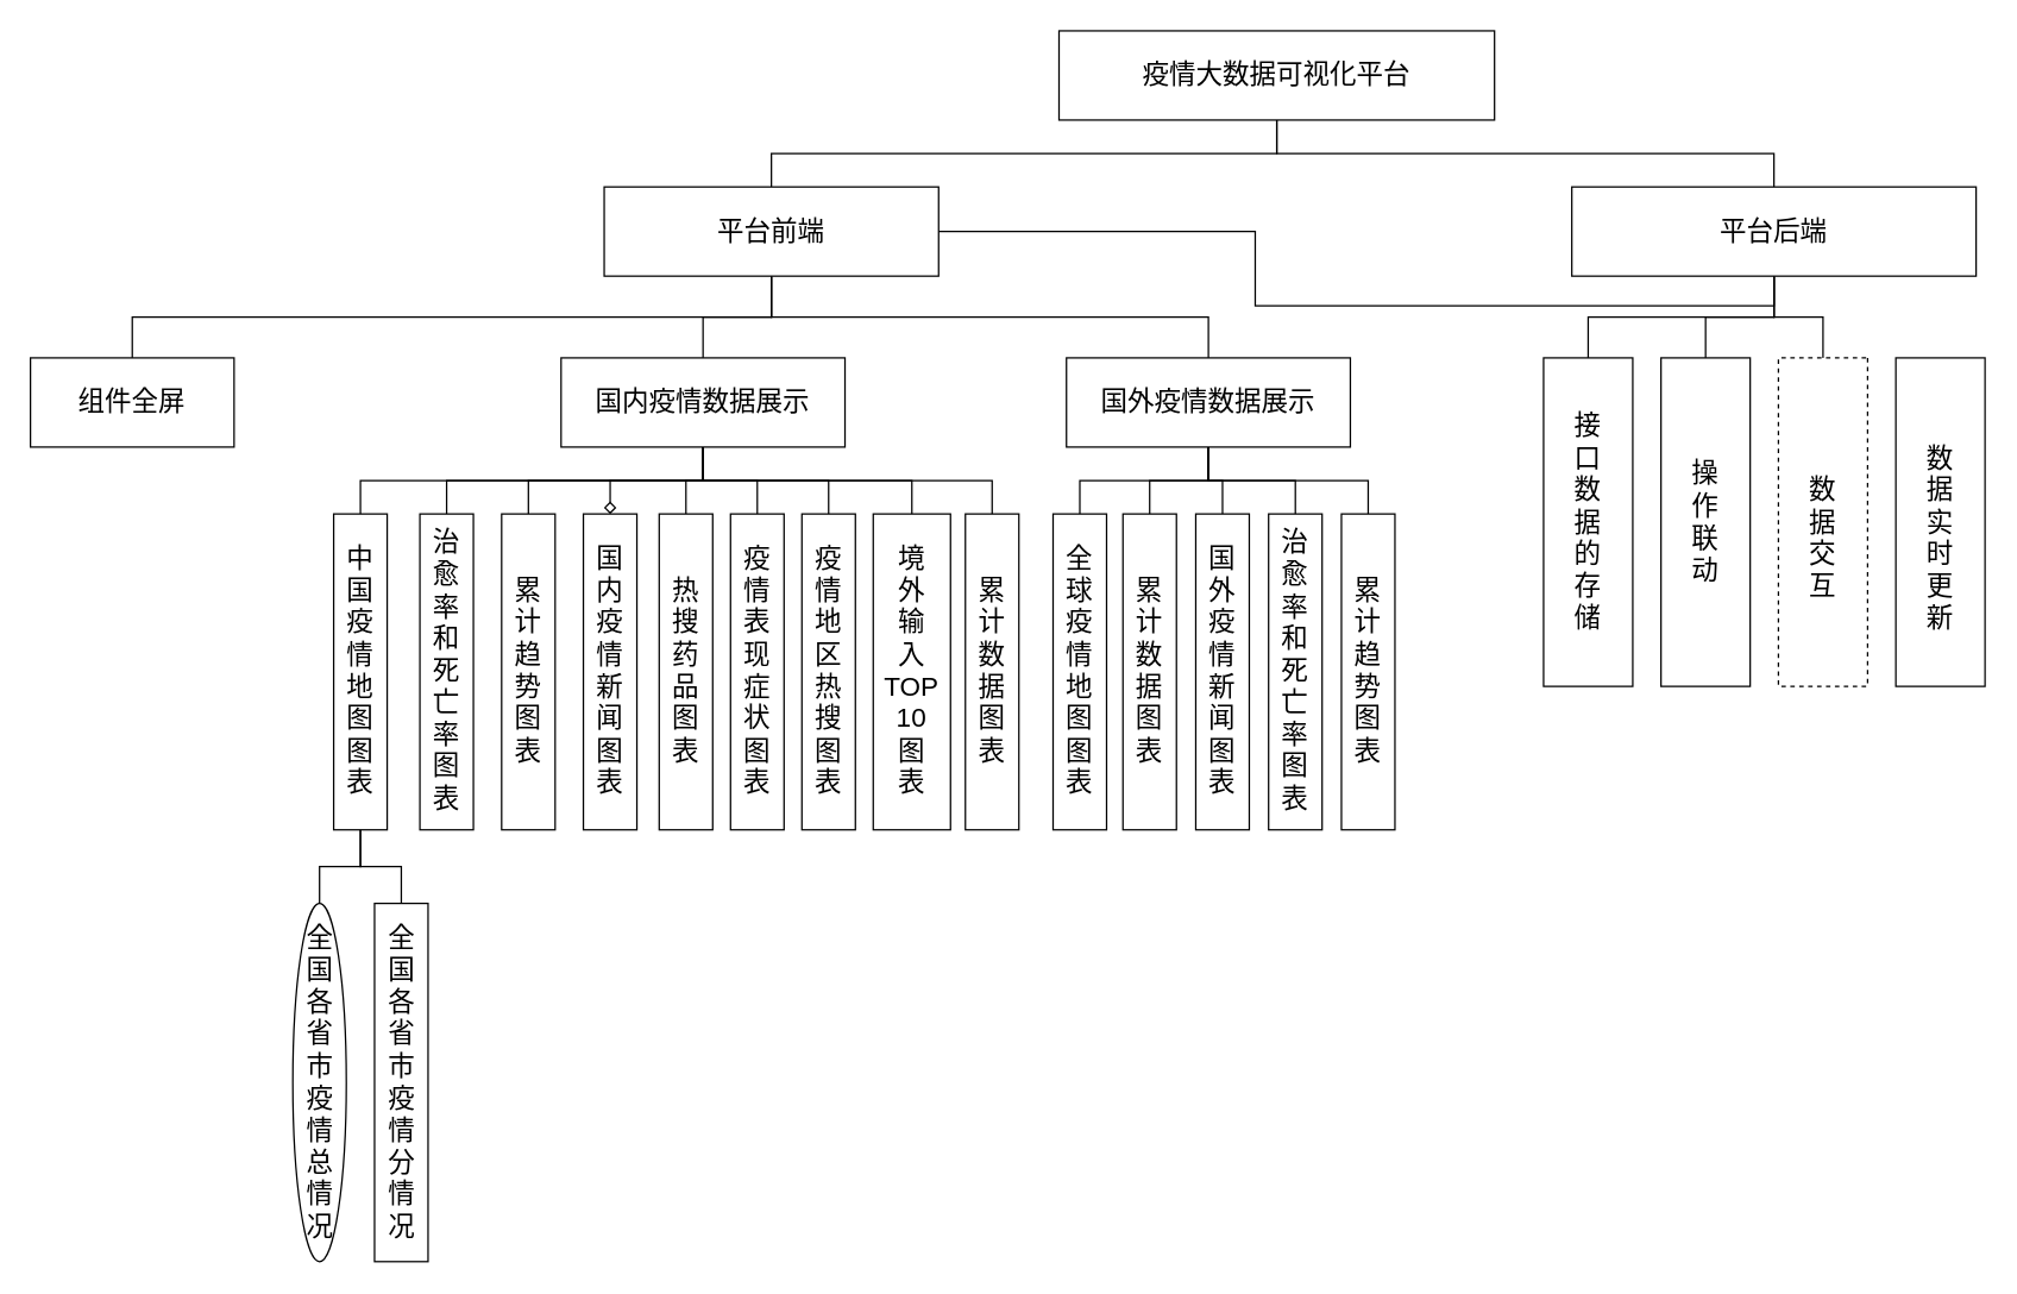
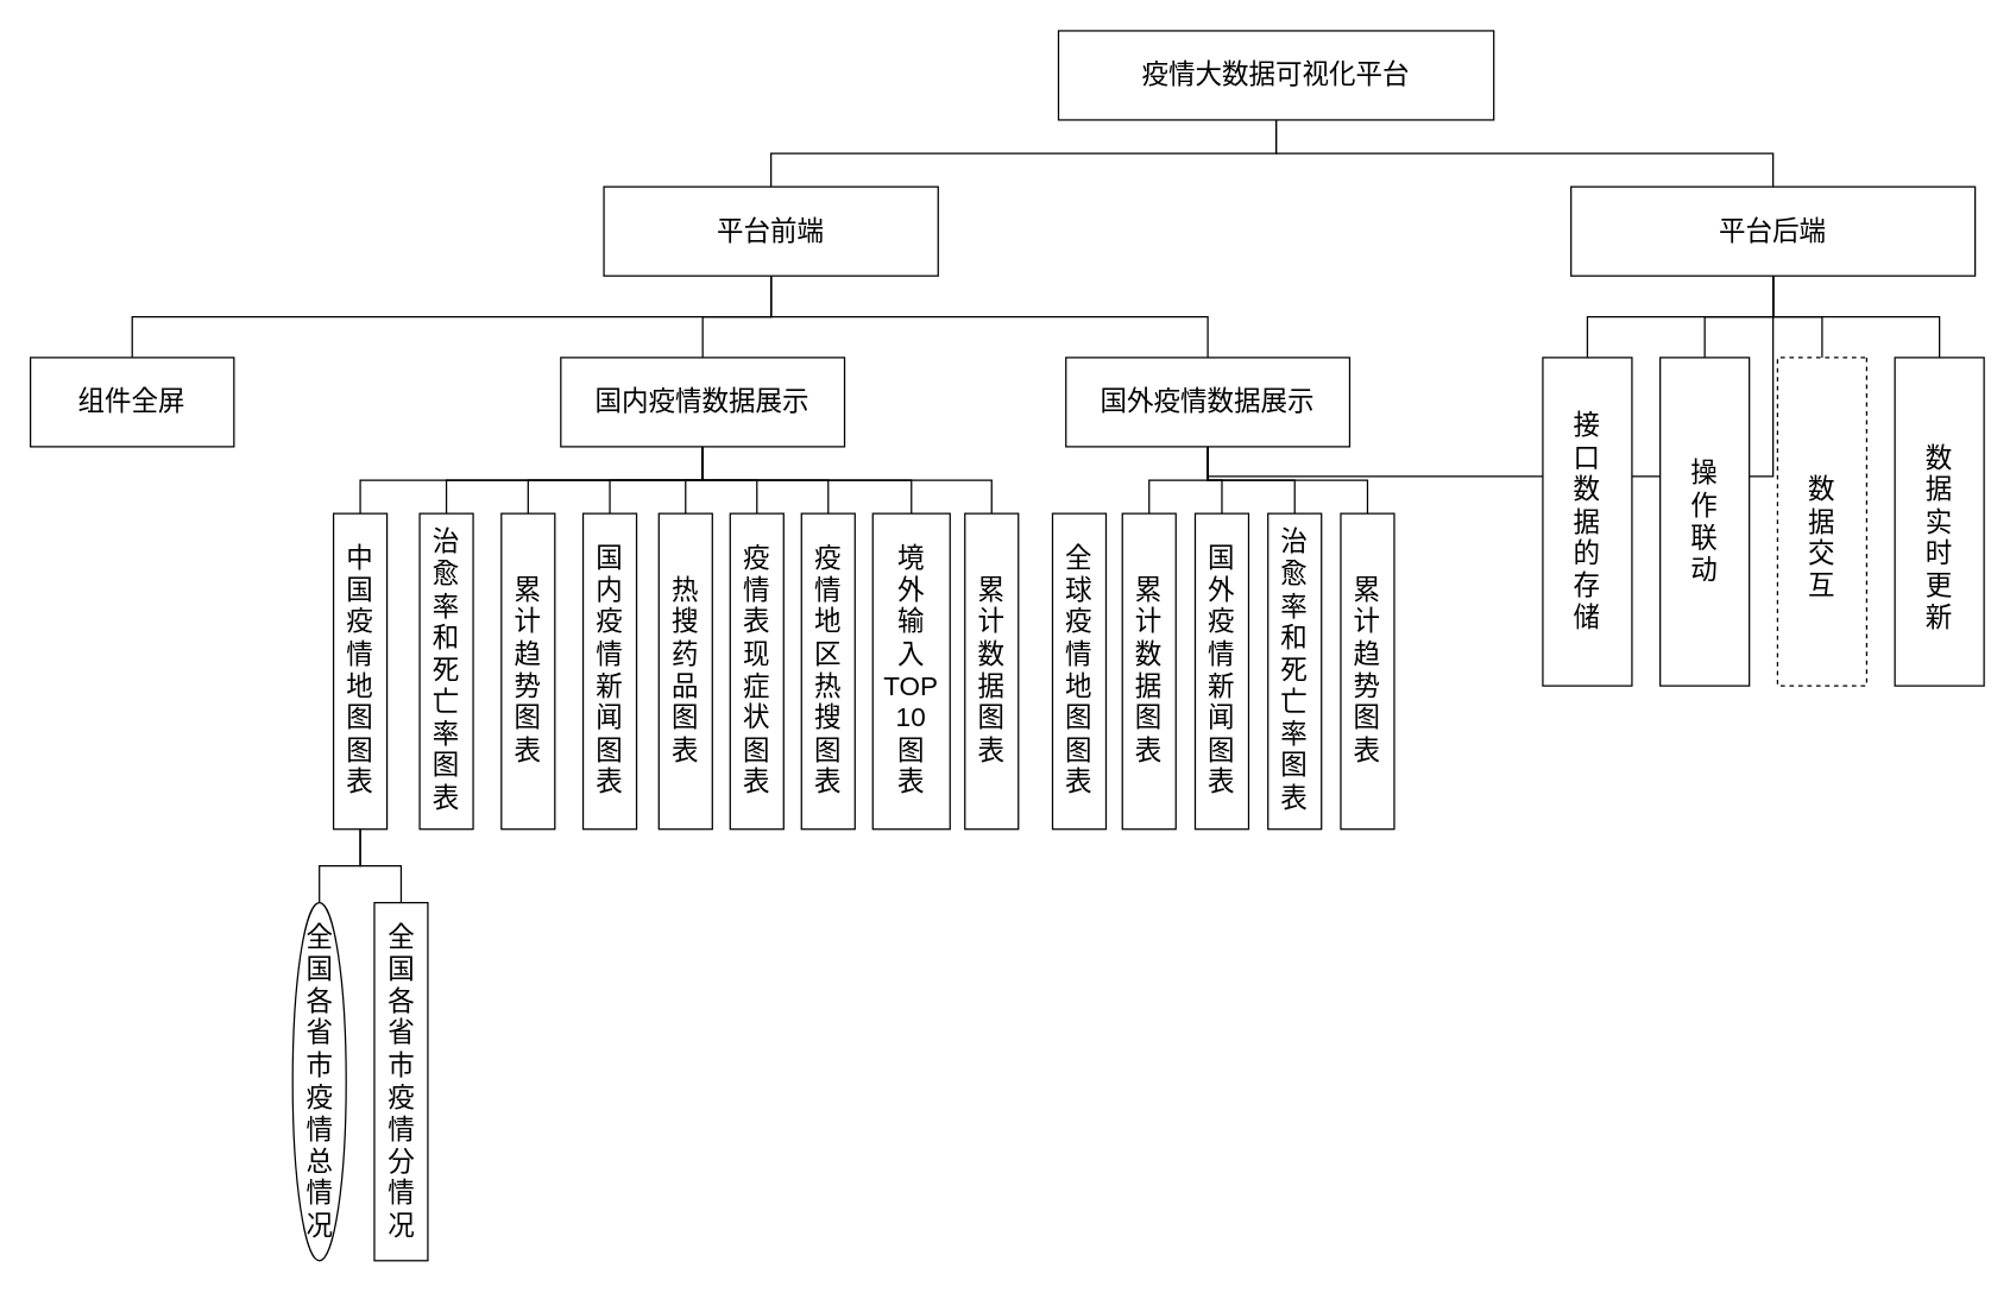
- <mxCell id="12" style="edgeStyle=orthogonalEdgeStyle;rounded=0;orthogonalLoop=1;jettySize=auto;html=1;exitX=0.5;exitY=1;exitDx=0;exitDy=0;endArrow=none;endFill=0;" edge="1" parent="1" source="13" target="8"><mxGeometry relative="1" as="geometry" /></mxCell>
+ <mxCell id="12" style="edgeStyle=orthogonalEdgeStyle;rounded=0;orthogonalLoop=1;jettySize=auto;html=1;exitX=0.5;exitY=1;exitDx=0;exitDy=0;entryX=0;entryY=0.5;entryDx=0;entryDy=0;endArrow=none;endFill=0;" edge="1" parent="1" source="13" target="52"><mxGeometry relative="1" as="geometry" /></mxCell>
- <mxCell id="24" style="edgeStyle=orthogonalEdgeStyle;rounded=0;orthogonalLoop=1;jettySize=auto;html=1;exitX=0.5;exitY=1;exitDx=0;exitDy=0;entryX=0;entryY=0.5;entryDx=0;entryDy=0;endArrow=none;endFill=0;" edge="1" parent="1" source="29" target="42"><mxGeometry relative="1" as="geometry" /></mxCell>
+ <mxCell id="24" style="edgeStyle=orthogonalEdgeStyle;rounded=0;orthogonalLoop=1;jettySize=auto;html=1;exitX=0.5;exitY=1;exitDx=0;exitDy=0;endArrow=none;endFill=0;" edge="1" parent="1" source="29" target="13"><mxGeometry relative="1" as="geometry" /></mxCell>
- <mxCell id="17" style="edgeStyle=orthogonalEdgeStyle;rounded=0;orthogonalLoop=1;jettySize=auto;html=1;exitX=0.5;exitY=1;exitDx=0;exitDy=0;entryX=0;entryY=0.5;entryDx=0;entryDy=0;endArrow=diamond;endFill=0;" edge="1" parent="1" source="23" target="32"><mxGeometry relative="1" as="geometry" /></mxCell>
+ <mxCell id="17" style="edgeStyle=orthogonalEdgeStyle;rounded=0;orthogonalLoop=1;jettySize=auto;html=1;exitX=0.5;exitY=1;exitDx=0;exitDy=0;entryX=0;entryY=0.5;entryDx=0;entryDy=0;endArrow=none;endFill=0;" edge="1" parent="1" source="23" target="32"><mxGeometry relative="1" as="geometry" /></mxCell>
